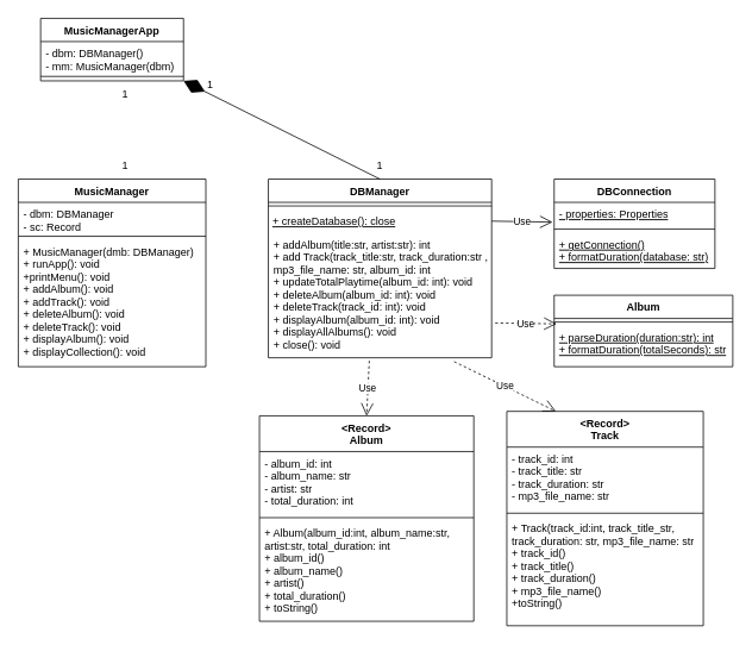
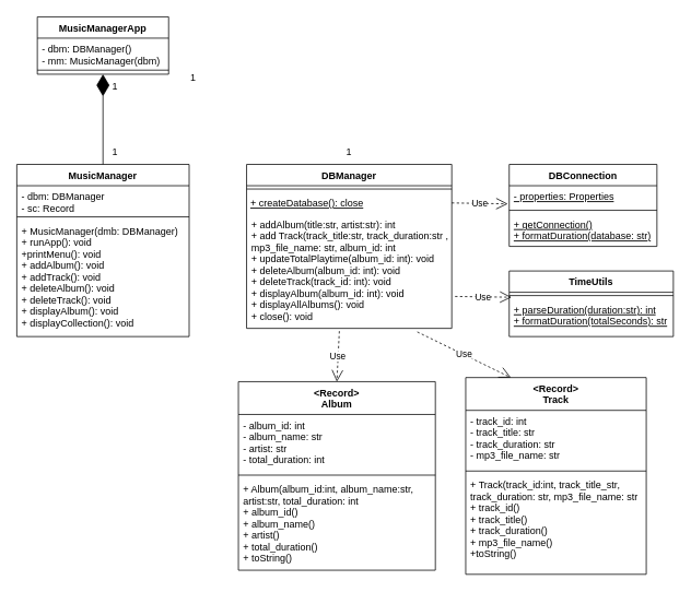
- <mxCell id="31" value="" style="endArrow=diamondThin;endFill=1;endSize=24;html=1;rounded=0;exitX=0.5;exitY=0;exitDx=0;exitDy=0;entryX=1;entryY=1;entryDx=0;entryDy=0;" edge="1" parent="1" source="17" target="10"><mxGeometry width="160" relative="1" as="geometry"><mxPoint x="424.41" y="180" as="sourcePoint" /><mxPoint x="424.41" y="70" as="targetPoint" /></mxGeometry></mxCell>
+ <mxCell id="28" value="" style="endArrow=diamondThin;endFill=1;endSize=24;html=1;rounded=0;exitX=0.5;exitY=0;exitDx=0;exitDy=0;entryX=0.5;entryY=1;entryDx=0;entryDy=0;" edge="1" parent="1" source="13" target="10"><mxGeometry width="160" relative="1" as="geometry"><mxPoint x="210" y="320" as="sourcePoint" /><mxPoint x="370" y="320" as="targetPoint" /></mxGeometry></mxCell>
- <mxCell id="34" value="Use" style="endArrow=open;endSize=12;dashed=0;html=1;rounded=0;exitX=1;exitY=0.5;exitDx=0;exitDy=0;entryX=-0.01;entryY=0.851;entryDx=0;entryDy=0;entryPerimeter=0;" edge="1" parent="1" source="19" target="22"><mxGeometry width="160" relative="1" as="geometry"><mxPoint x="210" y="440" as="sourcePoint" /><mxPoint x="370" y="440" as="targetPoint" /></mxGeometry></mxCell>
+ <mxCell id="34" value="Use" style="endArrow=open;endSize=12;dashed=1;html=1;rounded=0;exitX=1;exitY=0.5;exitDx=0;exitDy=0;entryX=-0.01;entryY=0.851;entryDx=0;entryDy=0;entryPerimeter=0;" edge="1" parent="1" source="19" target="22"><mxGeometry width="160" relative="1" as="geometry"><mxPoint x="210" y="440" as="sourcePoint" /><mxPoint x="370" y="440" as="targetPoint" /></mxGeometry></mxCell>
- <mxCell id="25" value="Album" style="swimlane;fontStyle=1;align=center;verticalAlign=top;childLayout=stackLayout;horizontal=1;startSize=26;horizontalStack=0;resizeParent=1;resizeParentMax=0;resizeLast=0;collapsible=1;marginBottom=0;" vertex="1" parent="1"><mxGeometry x="620" y="330" width="200" height="80" as="geometry" /></mxCell>
+ <mxCell id="25" value="TimeUtils" style="swimlane;fontStyle=1;align=center;verticalAlign=top;childLayout=stackLayout;horizontal=1;startSize=26;horizontalStack=0;resizeParent=1;resizeParentMax=0;resizeLast=0;collapsible=1;marginBottom=0;" vertex="1" parent="1"><mxGeometry x="620" y="330" width="200" height="80" as="geometry" /></mxCell>
